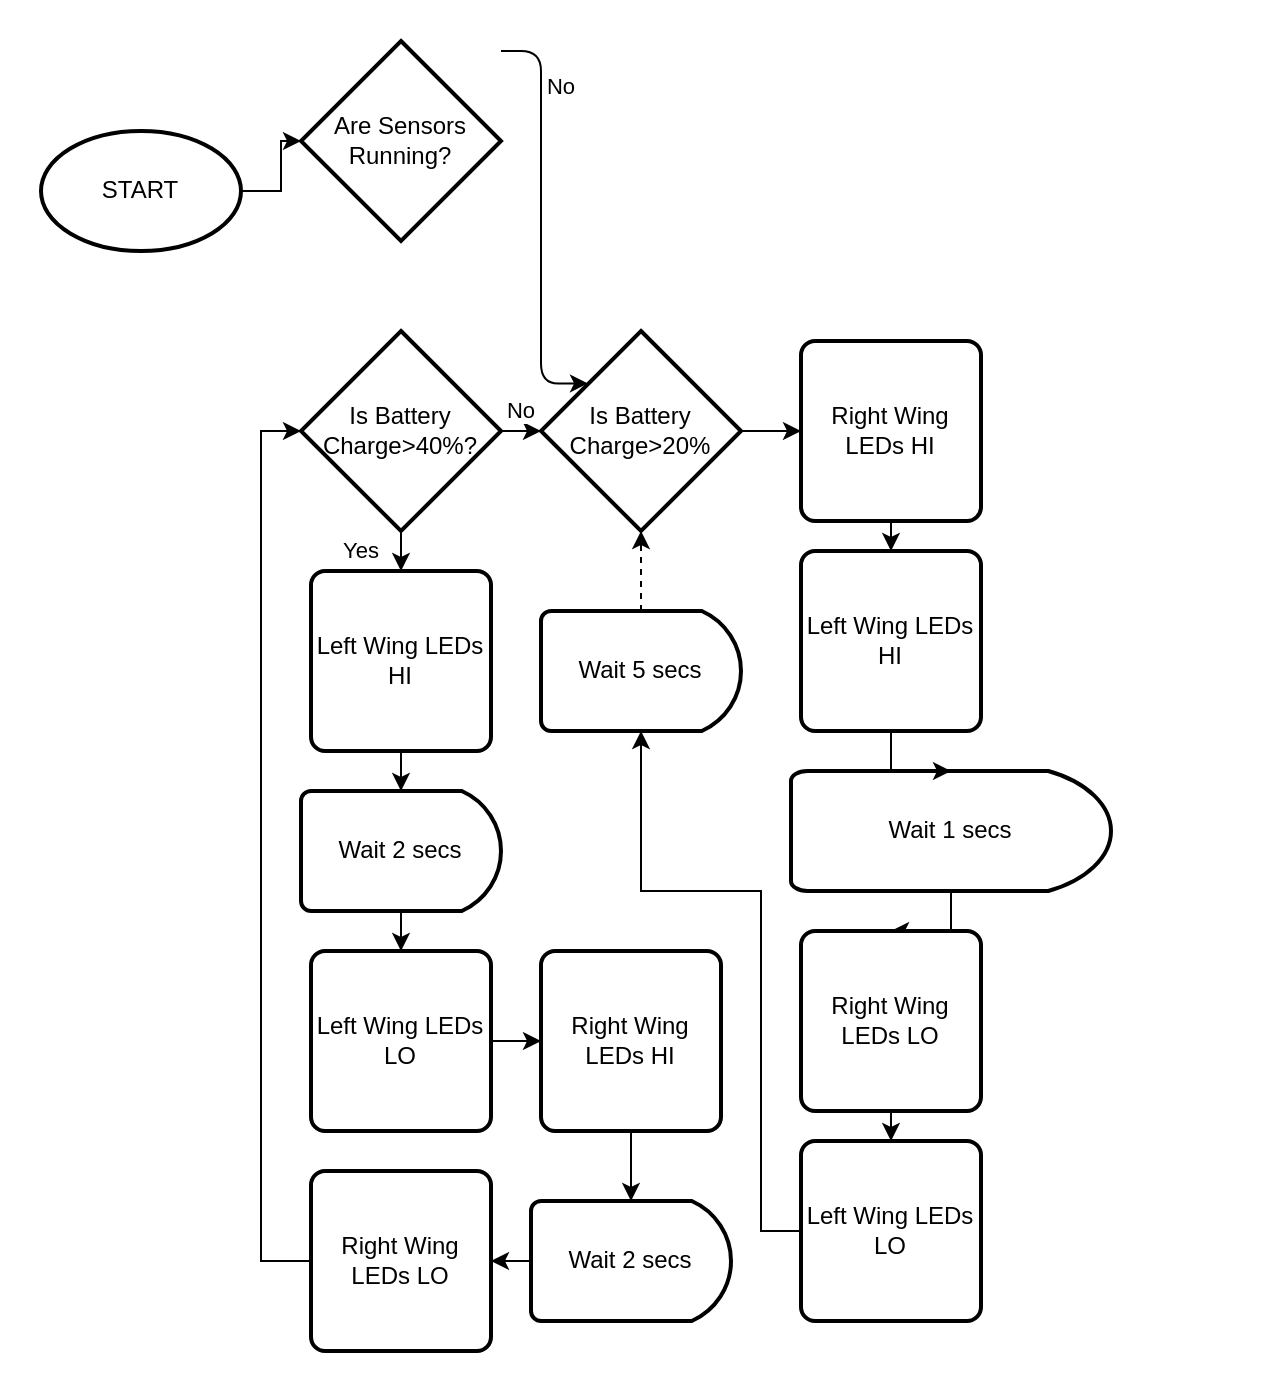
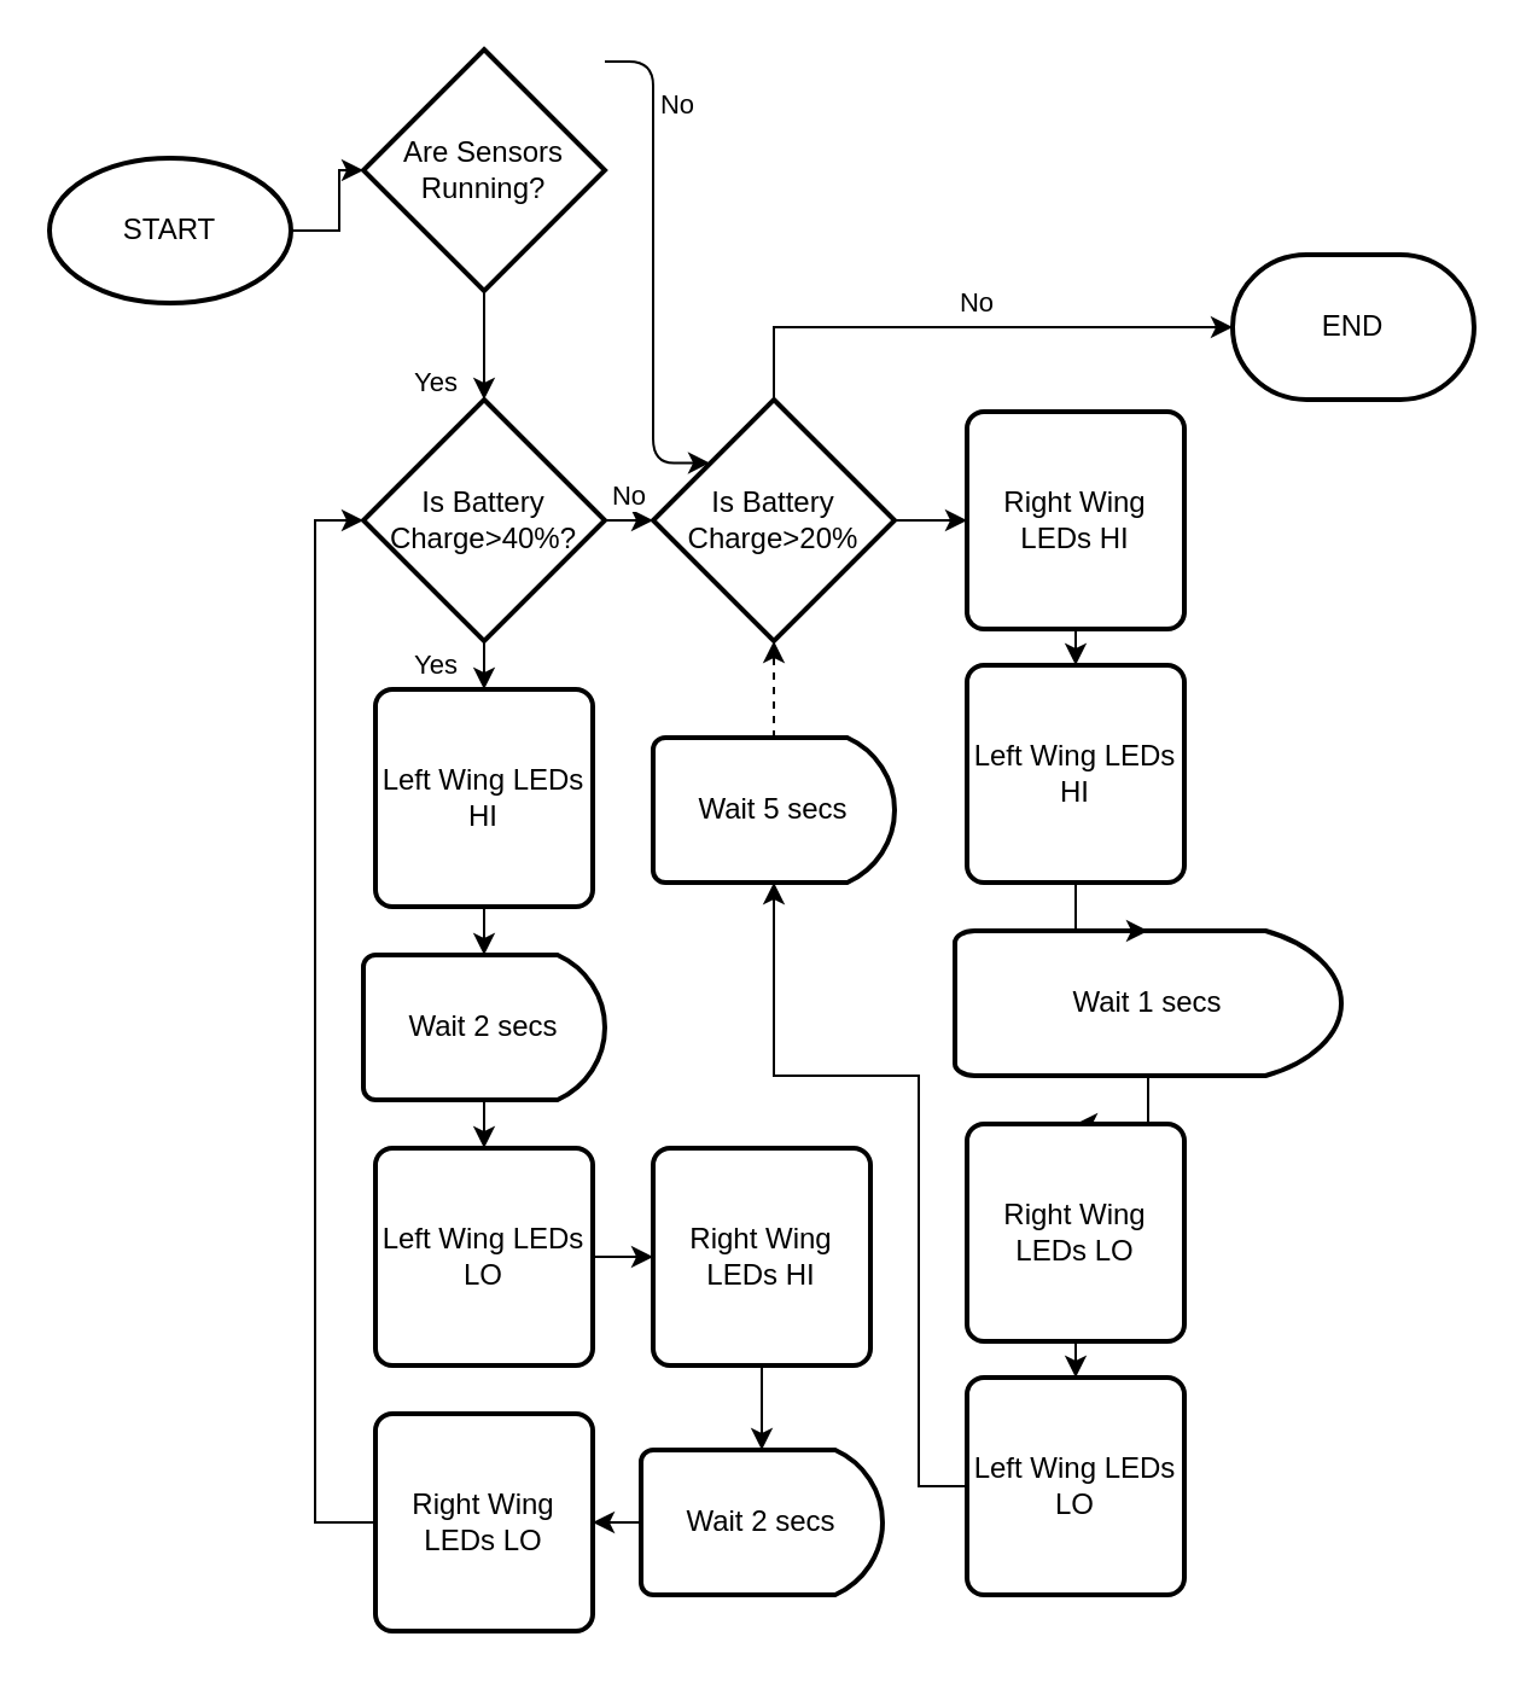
+ <mxCell id="16" value="No" style="edgeStyle=orthogonalEdgeStyle;rounded=0;orthogonalLoop=1;jettySize=auto;html=1;entryX=0;entryY=0.5;entryDx=0;entryDy=0;entryPerimeter=0;strokeOpacity=100;fillOpacity=100;" edge="1" parent="1" source="11" target="15"><mxGeometry x="0.034" y="10" relative="1" as="geometry"><Array as="points"><mxPoint x="320" y="135" /></Array><mxPoint as="offset" /></mxGeometry></mxCell>
+ <mxCell id="15" value="END" style="strokeWidth=2;html=1;shape=mxgraph.flowchart.terminator;whiteSpace=wrap;strokeOpacity=100;fillOpacity=100;" vertex="1" parent="1"><mxGeometry x="510" y="105" width="100" height="60" as="geometry" /></mxCell>
+ <mxCell id="3" value="Yes" style="edgeStyle=orthogonalEdgeStyle;rounded=0;orthogonalLoop=1;jettySize=auto;html=1;strokeOpacity=100;fillOpacity=100;" edge="1" parent="1" source="4" target="9"><mxGeometry x="0.667" y="-20" relative="1" as="geometry"><mxPoint as="offset" /></mxGeometry></mxCell>
